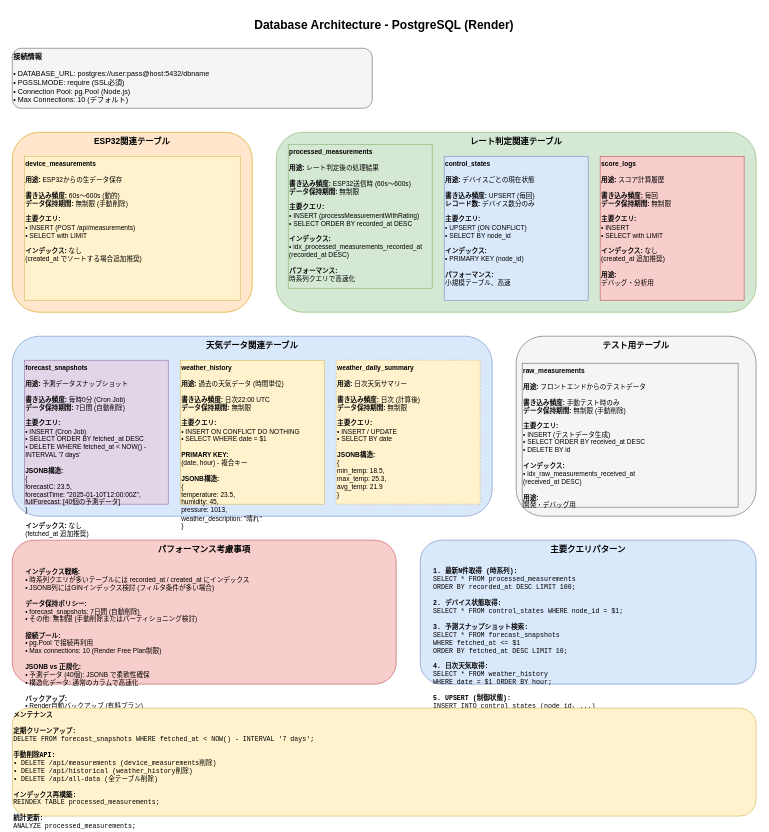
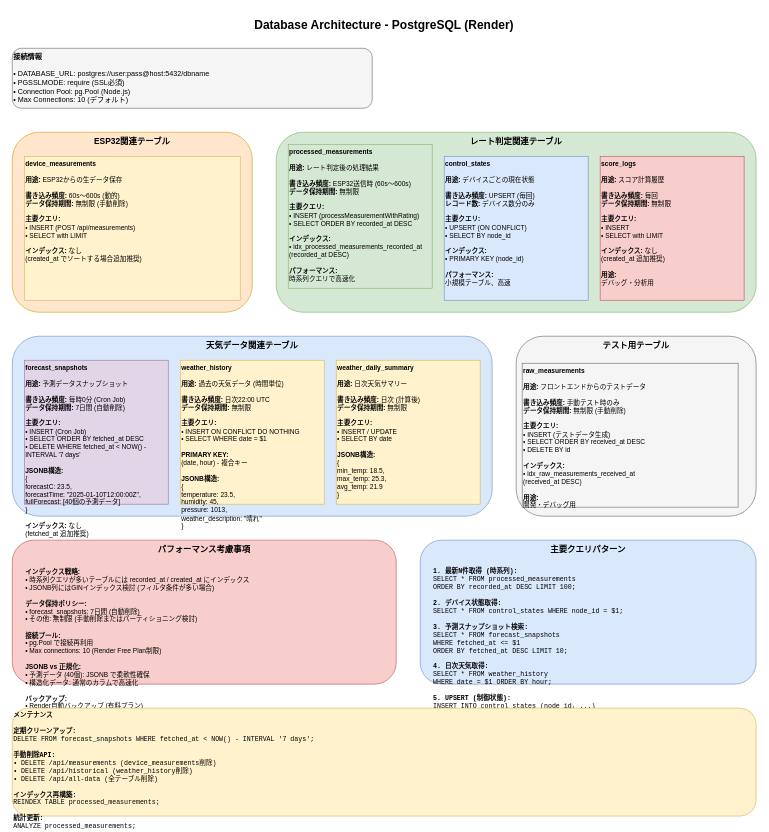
- <mxCell id="13" value="&lt;b&gt;weather_daily_summary&lt;/b&gt;&lt;br&gt;&lt;br&gt;&lt;b&gt;用途:&lt;/b&gt; 日次天気サマリー&lt;br&gt;&lt;br&gt;&lt;b&gt;書き込み頻度:&lt;/b&gt; 日次 (計算後)&lt;br&gt;&lt;b&gt;データ保持期間:&lt;/b&gt; 無制限&lt;br&gt;&lt;br&gt;&lt;b&gt;主要クエリ:&lt;/b&gt;&lt;br&gt;• INSERT / UPDATE&lt;br&gt;• SELECT BY date&lt;br&gt;&lt;br&gt;&lt;b&gt;JSONB構造:&lt;/b&gt;&lt;br&gt;{&lt;br&gt;  min_temp: 18.5,&lt;br&gt;  max_temp: 25.3,&lt;br&gt;  avg_temp: 21.9&lt;br&gt;}" style="rounded=0;whiteSpace=wrap;html=1;fillColor=#fff2cc;strokeColor=#d6b656;fontSize=11;align=left;verticalAlign=top;dashed=1;" vertex="1" parent="1"><mxGeometry x="560" y="600" width="240" height="240" as="geometry" /></mxCell>
+ <mxCell id="13" value="&lt;b&gt;weather_daily_summary&lt;/b&gt;&lt;br&gt;&lt;br&gt;&lt;b&gt;用途:&lt;/b&gt; 日次天気サマリー&lt;br&gt;&lt;br&gt;&lt;b&gt;書き込み頻度:&lt;/b&gt; 日次 (計算後)&lt;br&gt;&lt;b&gt;データ保持期間:&lt;/b&gt; 無制限&lt;br&gt;&lt;br&gt;&lt;b&gt;主要クエリ:&lt;/b&gt;&lt;br&gt;• INSERT / UPDATE&lt;br&gt;• SELECT BY date&lt;br&gt;&lt;br&gt;&lt;b&gt;JSONB構造:&lt;/b&gt;&lt;br&gt;{&lt;br&gt;  min_temp: 18.5,&lt;br&gt;  max_temp: 25.3,&lt;br&gt;  avg_temp: 21.9&lt;br&gt;}" style="rounded=0;whiteSpace=wrap;html=1;fillColor=#fff2cc;strokeColor=#d6b656;fontSize=11;align=left;verticalAlign=top;" vertex="1" parent="1"><mxGeometry x="560" y="600" width="240" height="240" as="geometry" /></mxCell>
